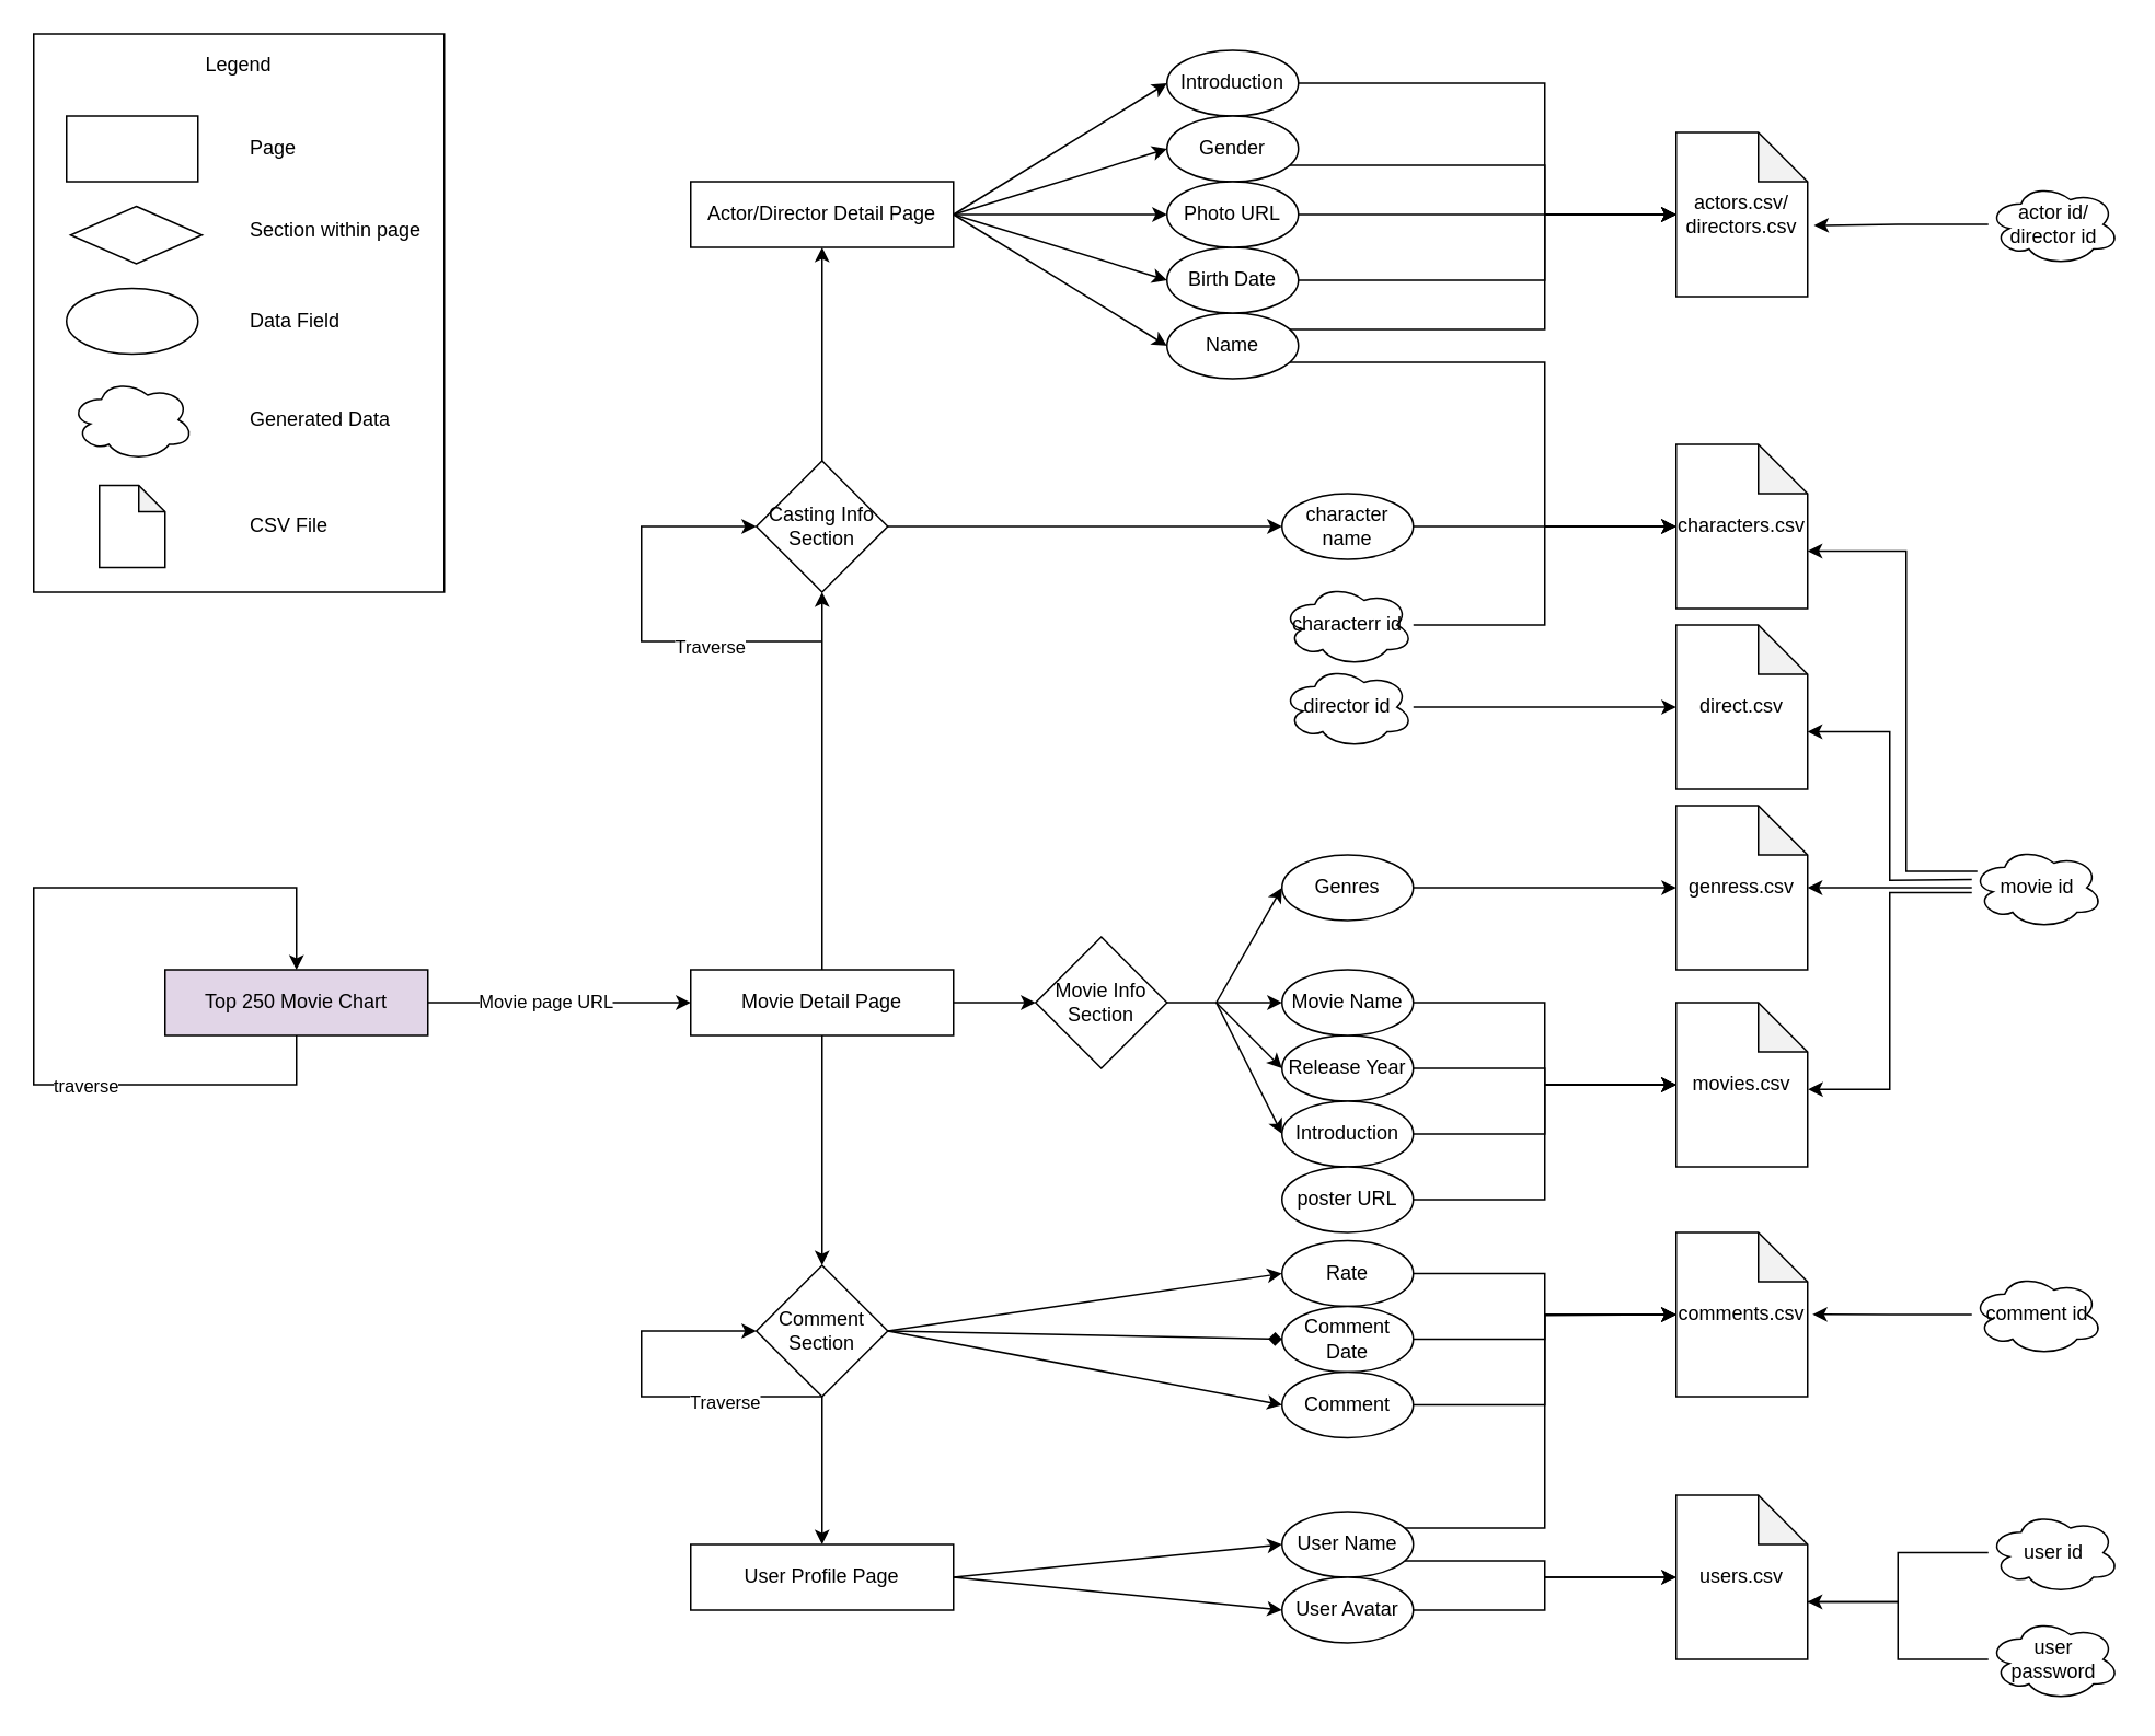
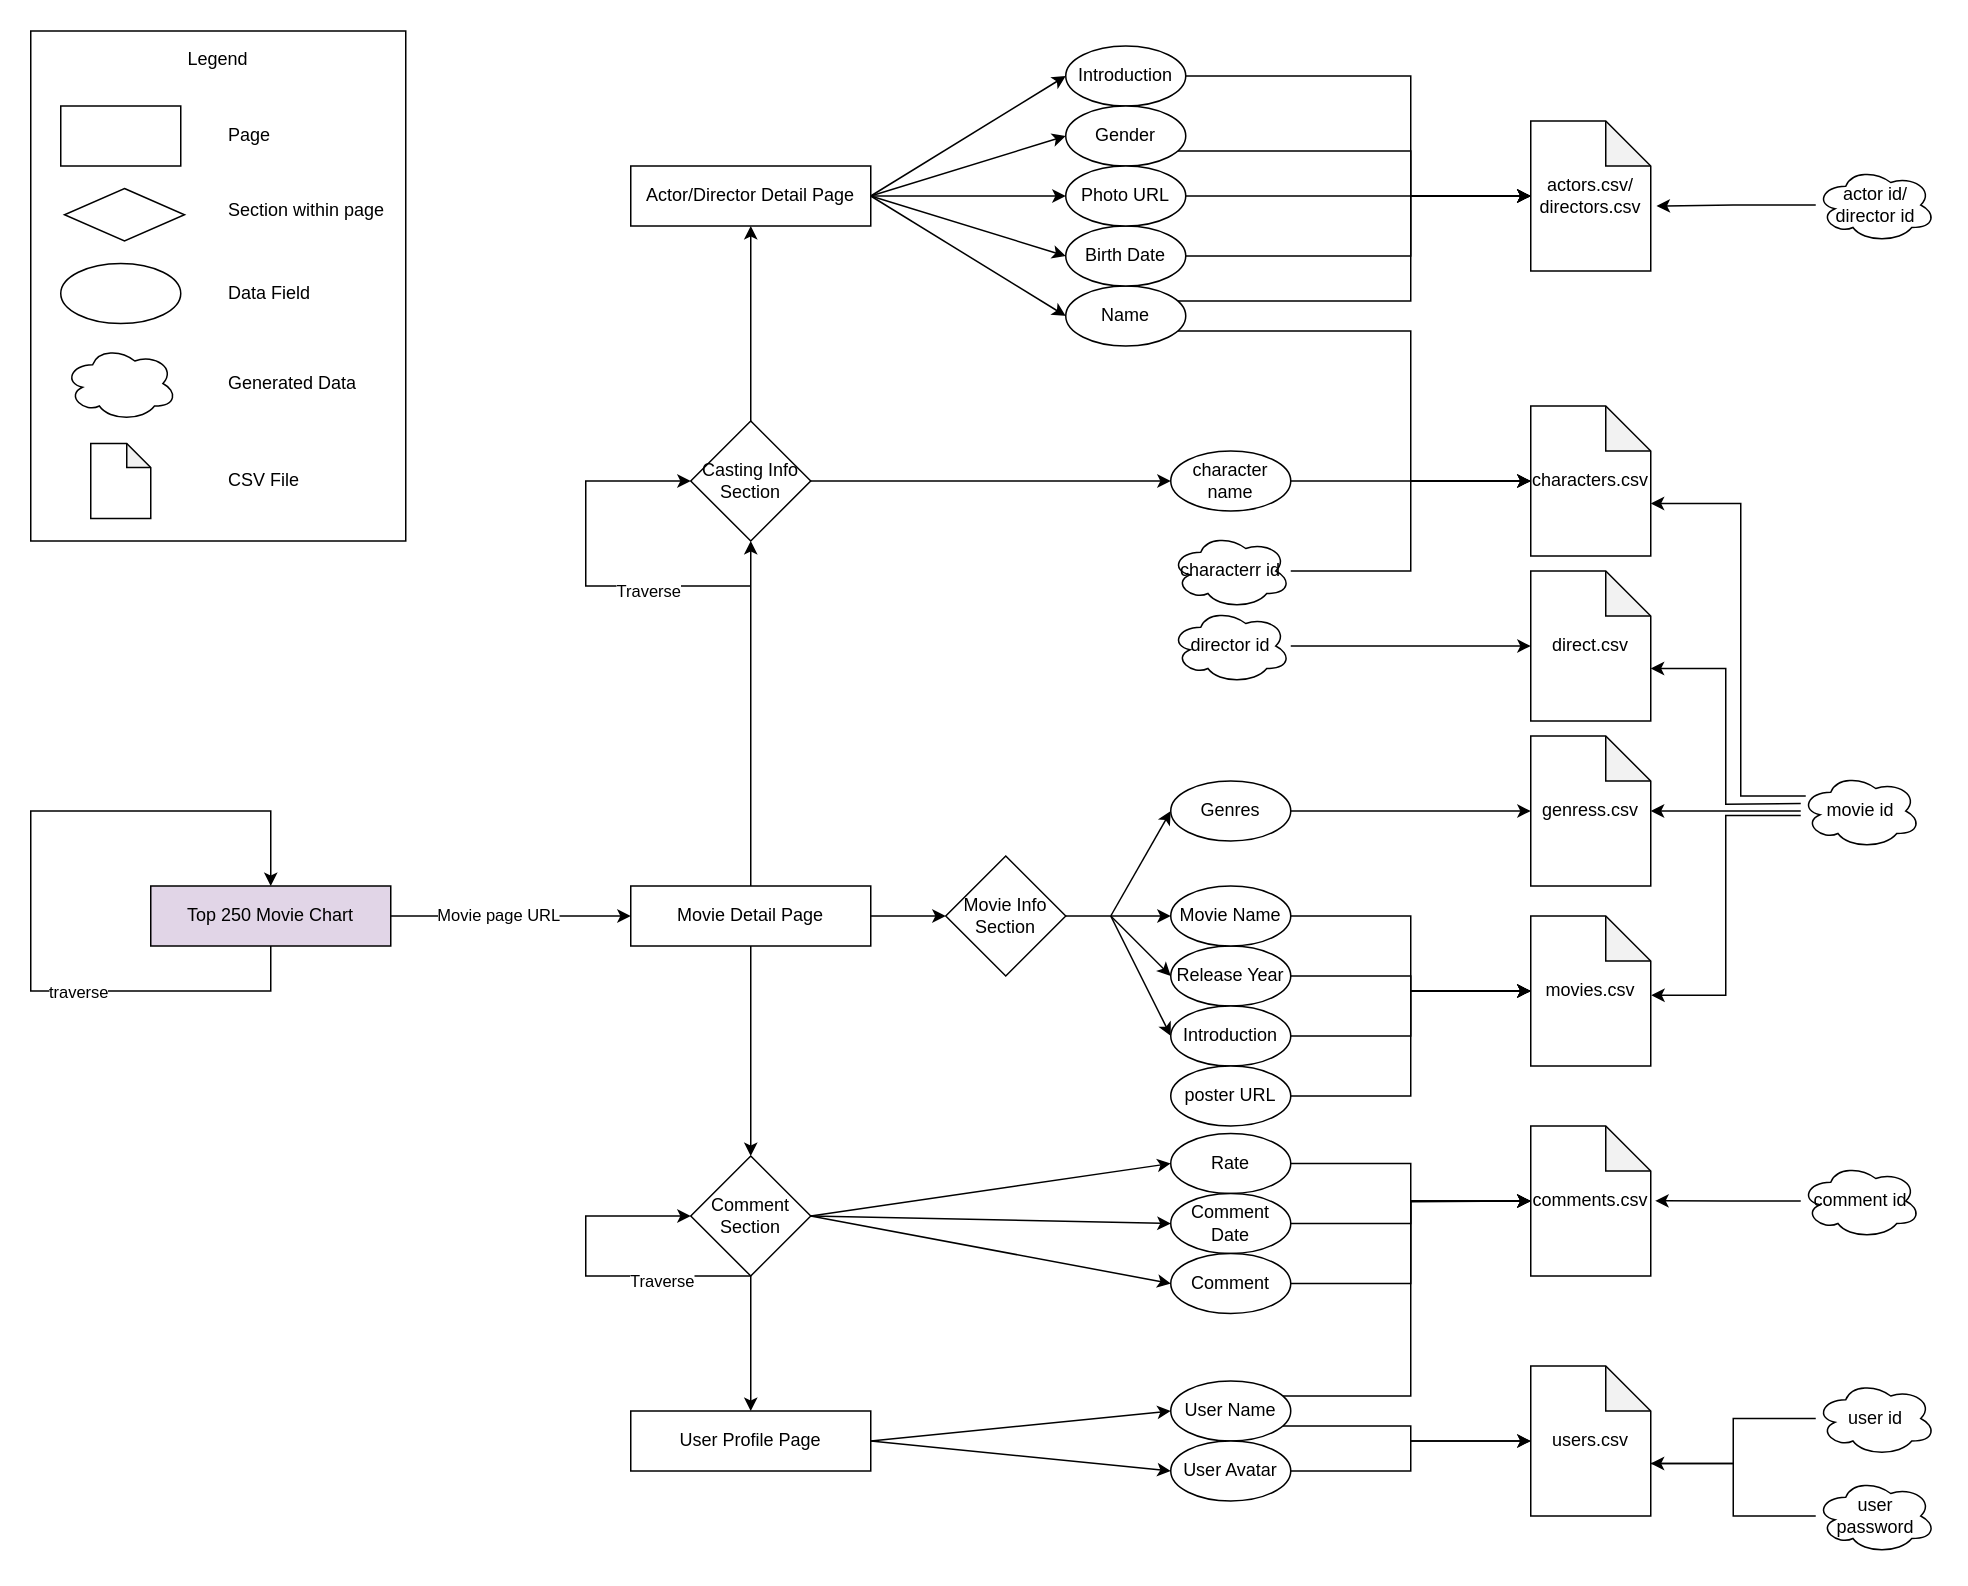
- <mxCell id="84" value="" style="endArrow=diamond;html=1;rounded=0;entryX=0;entryY=0.5;entryDx=0;entryDy=0;exitX=1;exitY=0.5;exitDx=0;exitDy=0;" edge="1" parent="1" source="68" target="80"><mxGeometry width="50" height="50" relative="1" as="geometry"><mxPoint x="730" y="860" as="sourcePoint" /><mxPoint x="780" y="810" as="targetPoint" /></mxGeometry></mxCell>
+ <mxCell id="84" value="" style="endArrow=classic;html=1;rounded=0;entryX=0;entryY=0.5;entryDx=0;entryDy=0;exitX=1;exitY=0.5;exitDx=0;exitDy=0;" edge="1" parent="1" source="68" target="80"><mxGeometry width="50" height="50" relative="1" as="geometry"><mxPoint x="730" y="860" as="sourcePoint" /><mxPoint x="780" y="810" as="targetPoint" /></mxGeometry></mxCell>
